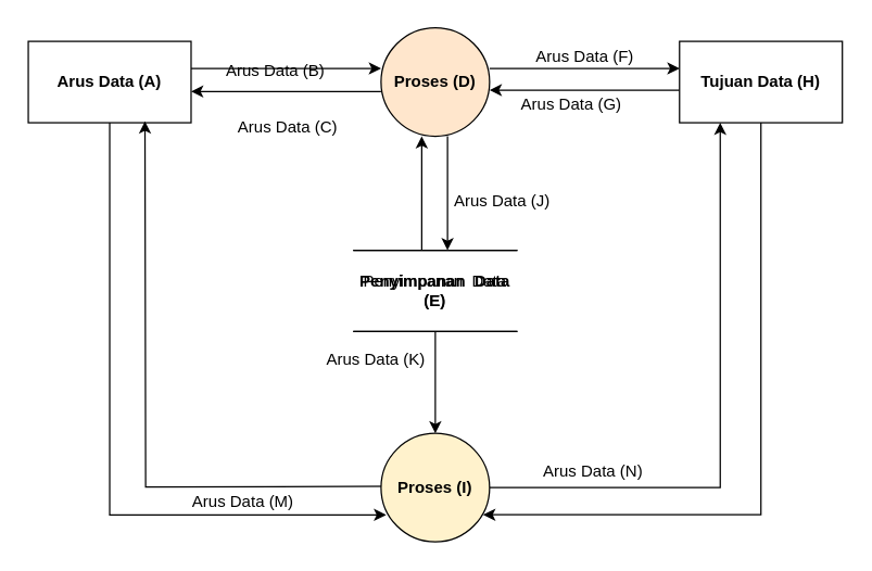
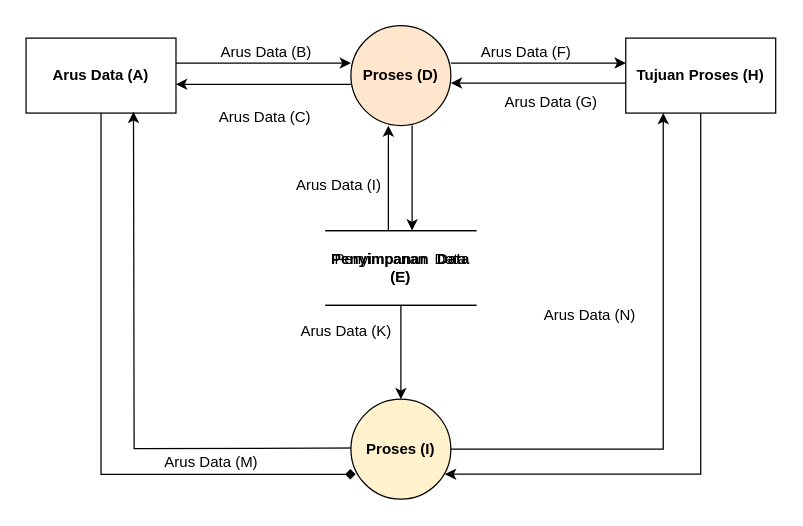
- <mxCell id="20" value="Arus Data (F)" style="text;html=1;align=center;verticalAlign=middle;resizable=0;points=[];autosize=1;strokeColor=none;fillColor=none;" vertex="1" parent="1"><mxGeometry x="385" y="32" width="90" height="20" as="geometry" /></mxCell>
+ <mxCell id="20" value="Arus Data (F)" style="text;html=1;align=center;verticalAlign=middle;resizable=0;points=[];autosize=1;strokeColor=none;fillColor=none;" vertex="1" parent="1"><mxGeometry x="375" y="32" width="90" height="20" as="geometry" /></mxCell>
- <mxCell id="9" value="Arus Data (B)" style="text;html=1;align=center;verticalAlign=middle;resizable=0;points=[];autosize=1;strokeColor=none;fillColor=none;" vertex="1" parent="1"><mxGeometry x="157" y="42" width="90" height="20" as="geometry" /></mxCell>
+ <mxCell id="9" value="Arus Data (B)" style="text;html=1;align=center;verticalAlign=middle;resizable=0;points=[];autosize=1;strokeColor=none;fillColor=none;" vertex="1" parent="1"><mxGeometry x="167" y="32" width="90" height="20" as="geometry" /></mxCell>
- <mxCell id="19" value="&lt;b&gt;Tujuan Data (H)&lt;/b&gt;" style="rounded=0;whiteSpace=wrap;html=1;" vertex="1" parent="1"><mxGeometry x="500" y="30" width="120" height="60" as="geometry" /></mxCell>
+ <mxCell id="19" value="&lt;b&gt;Tujuan Proses (H)&lt;/b&gt;" style="rounded=0;whiteSpace=wrap;html=1;" vertex="1" parent="1"><mxGeometry x="500" y="30" width="120" height="60" as="geometry" /></mxCell>
- <mxCell id="25" value="Arus Data (G)" style="text;html=1;align=center;verticalAlign=middle;resizable=0;points=[];autosize=1;strokeColor=none;fillColor=none;" vertex="1" parent="1"><mxGeometry x="375" y="67" width="90" height="20" as="geometry" /></mxCell>
+ <mxCell id="25" value="Arus Data (G)" style="text;html=1;align=center;verticalAlign=middle;resizable=0;points=[];autosize=1;strokeColor=none;fillColor=none;" vertex="1" parent="1"><mxGeometry x="395" y="72" width="90" height="20" as="geometry" /></mxCell>
+ <mxCell id="26" value="Arus Data (I)" style="text;html=1;align=center;verticalAlign=middle;resizable=0;points=[];autosize=1;strokeColor=none;fillColor=none;" vertex="1" parent="1"><mxGeometry x="231" y="139" width="78" height="18" as="geometry" /></mxCell>
- <mxCell id="27" value="Arus Data (J)" style="text;html=1;align=center;verticalAlign=middle;resizable=0;points=[];autosize=1;strokeColor=none;fillColor=none;" vertex="1" parent="1"><mxGeometry x="328" y="139" width="81" height="18" as="geometry" /></mxCell>
- <mxCell id="22" value="Arus Data (N)" style="text;html=1;align=center;verticalAlign=middle;resizable=0;points=[];autosize=1;strokeColor=none;fillColor=none;" vertex="1" parent="1"><mxGeometry x="394" y="338" width="83" height="18" as="geometry" /></mxCell>
+ <mxCell id="22" value="Arus Data (N)" style="text;html=1;align=center;verticalAlign=middle;resizable=0;points=[];autosize=1;strokeColor=none;fillColor=none;" vertex="1" parent="1"><mxGeometry x="429" y="243" width="83" height="18" as="geometry" /></mxCell>
- <mxCell id="21" value="Arus Data (M)" style="text;html=1;align=center;verticalAlign=middle;resizable=0;points=[];autosize=1;strokeColor=none;fillColor=none;" vertex="1" parent="1"><mxGeometry x="133" y="360" width="90" height="20" as="geometry" /></mxCell>
+ <mxCell id="21" value="Arus Data (M)" style="text;html=1;align=center;verticalAlign=middle;resizable=0;points=[];autosize=1;strokeColor=none;fillColor=none;" vertex="1" parent="1"><mxGeometry x="123" y="360" width="90" height="20" as="geometry" /></mxCell>
- <mxCell id="3" style="edgeStyle=orthogonalEdgeStyle;rounded=0;orthogonalLoop=1;jettySize=auto;html=1;entryX=0.047;entryY=0.752;entryDx=0;entryDy=0;entryPerimeter=0;" edge="1" parent="1" source="4" target="16"><mxGeometry relative="1" as="geometry"><mxPoint x="70" y="100" as="sourcePoint" /><mxPoint x="280" y="379" as="targetPoint" /><Array as="points"><mxPoint x="80" y="379" /></Array></mxGeometry></mxCell>
+ <mxCell id="3" style="edgeStyle=orthogonalEdgeStyle;rounded=0;orthogonalLoop=1;jettySize=auto;html=1;entryX=0.047;entryY=0.752;entryDx=0;entryDy=0;entryPerimeter=0;endArrow=diamond;" edge="1" parent="1" source="4" target="16"><mxGeometry relative="1" as="geometry"><mxPoint x="70" y="100" as="sourcePoint" /><mxPoint x="280" y="379" as="targetPoint" /><Array as="points"><mxPoint x="80" y="379" /></Array></mxGeometry></mxCell>
